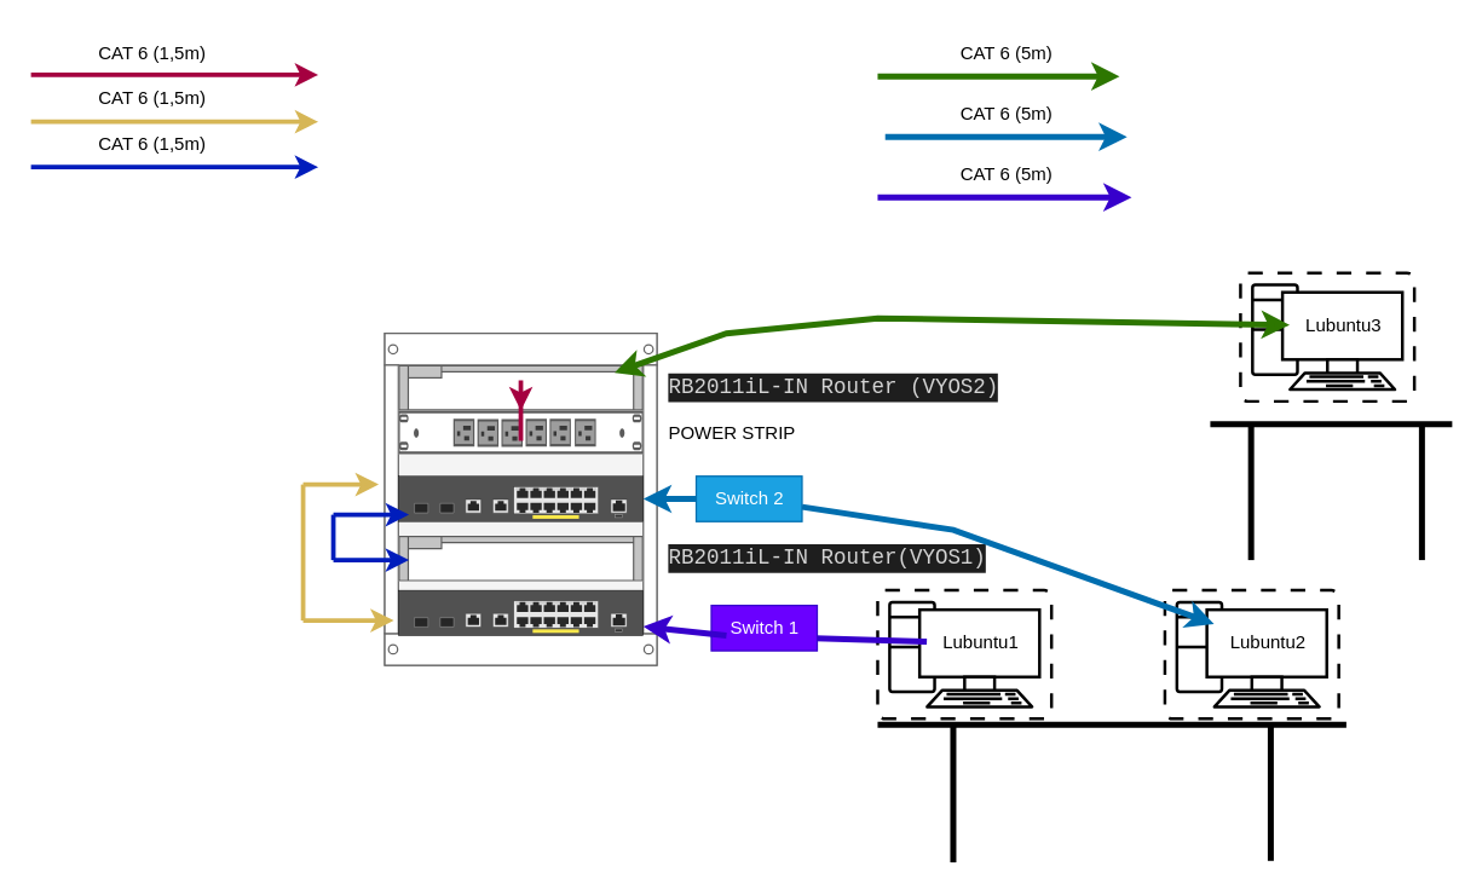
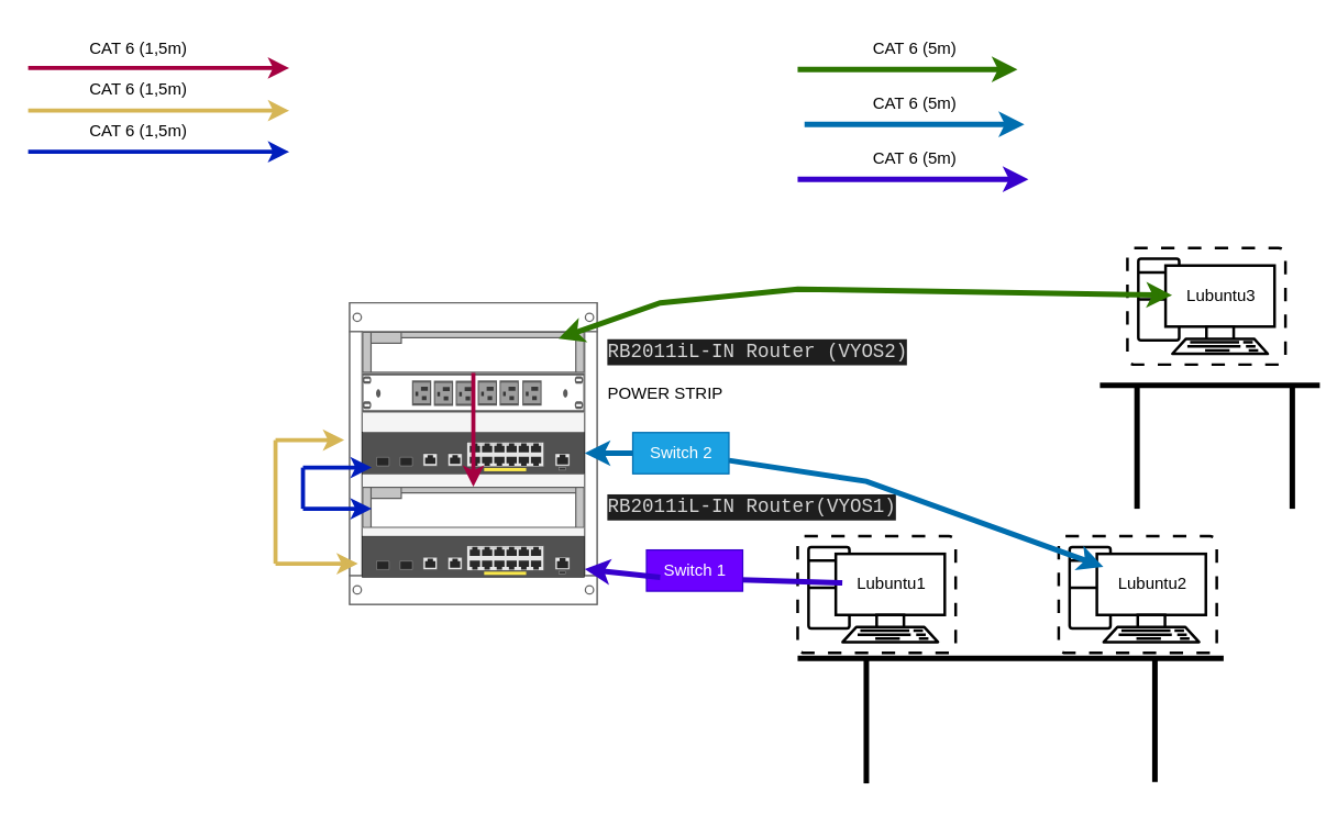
- <mxCell id="8" style="edgeStyle=orthogonalEdgeStyle;rounded=0;orthogonalLoop=1;jettySize=auto;html=1;strokeWidth=3;shadow=0;fillColor=#d80073;strokeColor=#A50040;" edge="1" parent="2" source="3" target="4"><mxGeometry relative="1" as="geometry" /></mxCell>
+ <mxCell id="8" style="edgeStyle=orthogonalEdgeStyle;rounded=0;orthogonalLoop=1;jettySize=auto;html=1;strokeWidth=3;shadow=0;fillColor=#d80073;strokeColor=#A50040;" edge="1" parent="2" source="3" target="6"><mxGeometry relative="1" as="geometry" /></mxCell>
